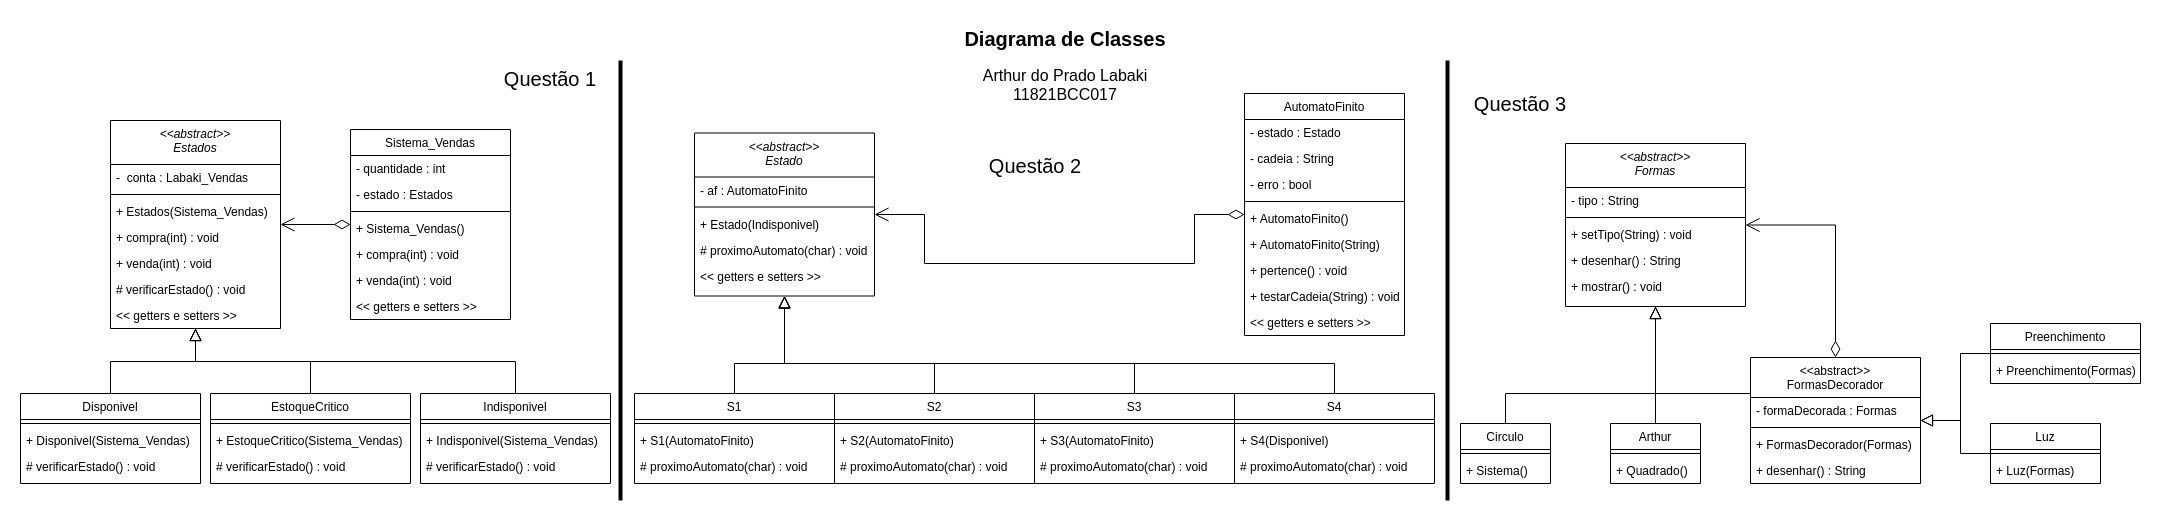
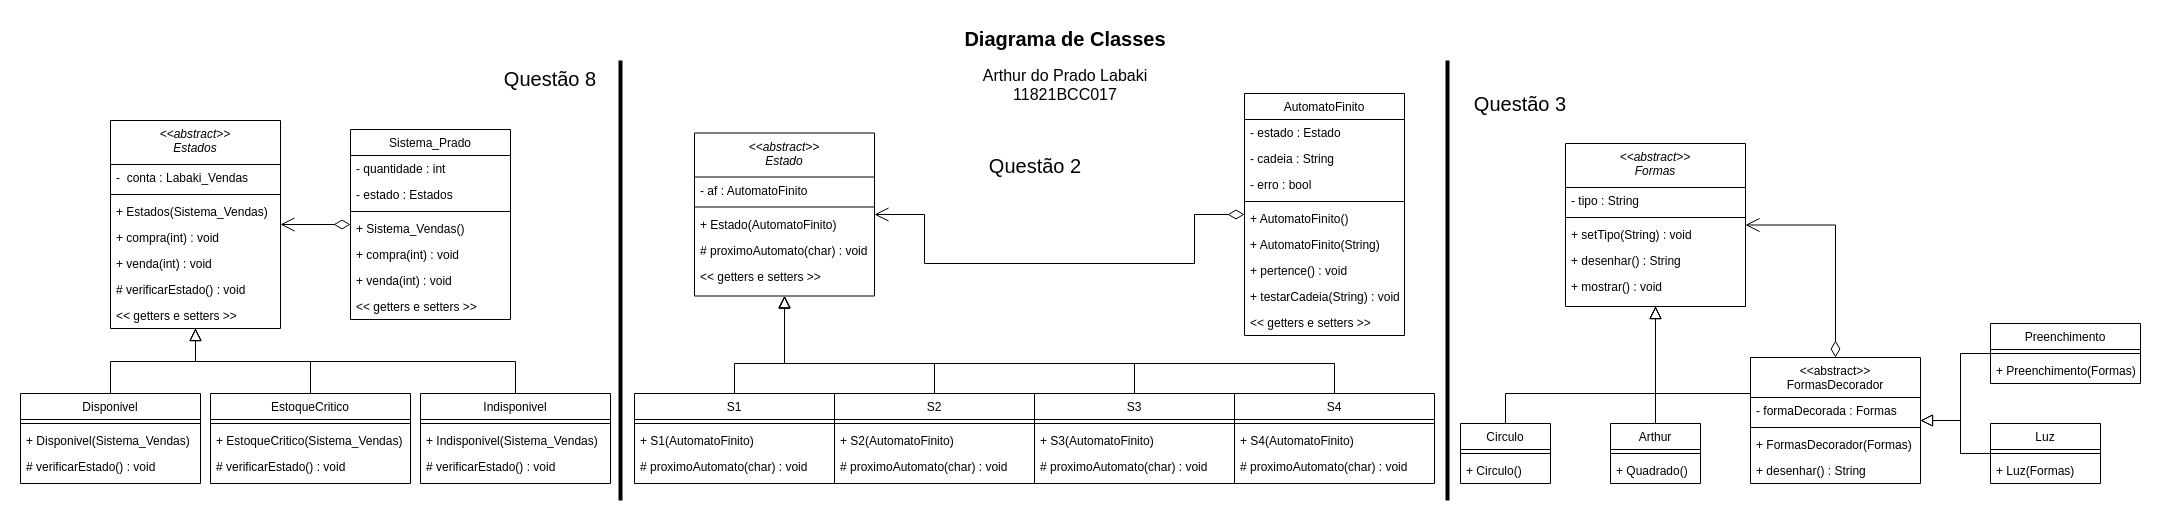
- <mxCell id="103" value="&lt;font style=&quot;font-size: 20px&quot;&gt;Questão 1&lt;/font&gt;" style="text;html=1;strokeColor=none;fillColor=none;align=center;verticalAlign=middle;whiteSpace=wrap;rounded=0;" vertex="1" parent="1"><mxGeometry x="490" y="63" width="120" height="30" as="geometry" /></mxCell>
+ <mxCell id="103" value="&lt;font style=&quot;font-size: 20px&quot;&gt;Questão 8&lt;/font&gt;" style="text;html=1;strokeColor=none;fillColor=none;align=center;verticalAlign=middle;whiteSpace=wrap;rounded=0;" vertex="1" parent="1"><mxGeometry x="490" y="63" width="120" height="30" as="geometry" /></mxCell>
- <mxCell id="20" value="Sistema_Vendas" style="swimlane;fontStyle=0;align=center;verticalAlign=top;childLayout=stackLayout;horizontal=1;startSize=26;horizontalStack=0;resizeParent=1;resizeLast=0;collapsible=1;marginBottom=0;rounded=0;shadow=0;strokeWidth=1;" vertex="1" parent="1"><mxGeometry x="350" y="129" width="160" height="190" as="geometry"><mxRectangle x="400" y="66" width="160" height="26" as="alternateBounds" /></mxGeometry></mxCell>
+ <mxCell id="20" value="Sistema_Prado" style="swimlane;fontStyle=0;align=center;verticalAlign=top;childLayout=stackLayout;horizontal=1;startSize=26;horizontalStack=0;resizeParent=1;resizeLast=0;collapsible=1;marginBottom=0;rounded=0;shadow=0;strokeWidth=1;" vertex="1" parent="1"><mxGeometry x="350" y="129" width="160" height="190" as="geometry"><mxRectangle x="400" y="66" width="160" height="26" as="alternateBounds" /></mxGeometry></mxCell>
- <mxCell id="38" value="+ Estado(Indisponivel)" style="text;align=left;verticalAlign=top;spacingLeft=4;spacingRight=4;overflow=hidden;rotatable=0;points=[[0,0.5],[1,0.5]];portConstraint=eastwest;" vertex="1" parent="35"><mxGeometry y="78" width="180" height="26" as="geometry" /></mxCell>
+ <mxCell id="38" value="+ Estado(AutomatoFinito)" style="text;align=left;verticalAlign=top;spacingLeft=4;spacingRight=4;overflow=hidden;rotatable=0;points=[[0,0.5],[1,0.5]];portConstraint=eastwest;" vertex="1" parent="35"><mxGeometry y="78" width="180" height="26" as="geometry" /></mxCell>
- <mxCell id="67" value="+ S4(Disponivel)" style="text;align=left;verticalAlign=top;spacingLeft=4;spacingRight=4;overflow=hidden;rotatable=0;points=[[0,0.5],[1,0.5]];portConstraint=eastwest;" vertex="1" parent="65"><mxGeometry y="34" width="200" height="26" as="geometry" /></mxCell>
+ <mxCell id="67" value="+ S4(AutomatoFinito)" style="text;align=left;verticalAlign=top;spacingLeft=4;spacingRight=4;overflow=hidden;rotatable=0;points=[[0,0.5],[1,0.5]];portConstraint=eastwest;" vertex="1" parent="65"><mxGeometry y="34" width="200" height="26" as="geometry" /></mxCell>
- <mxCell id="80" value="+ Sistema()" style="text;align=left;verticalAlign=top;spacingLeft=4;spacingRight=4;overflow=hidden;rotatable=0;points=[[0,0.5],[1,0.5]];portConstraint=eastwest;" vertex="1" parent="78"><mxGeometry y="34" width="90" height="26" as="geometry" /></mxCell>
+ <mxCell id="80" value="+ Circulo()" style="text;align=left;verticalAlign=top;spacingLeft=4;spacingRight=4;overflow=hidden;rotatable=0;points=[[0,0.5],[1,0.5]];portConstraint=eastwest;" vertex="1" parent="78"><mxGeometry y="34" width="90" height="26" as="geometry" /></mxCell>
